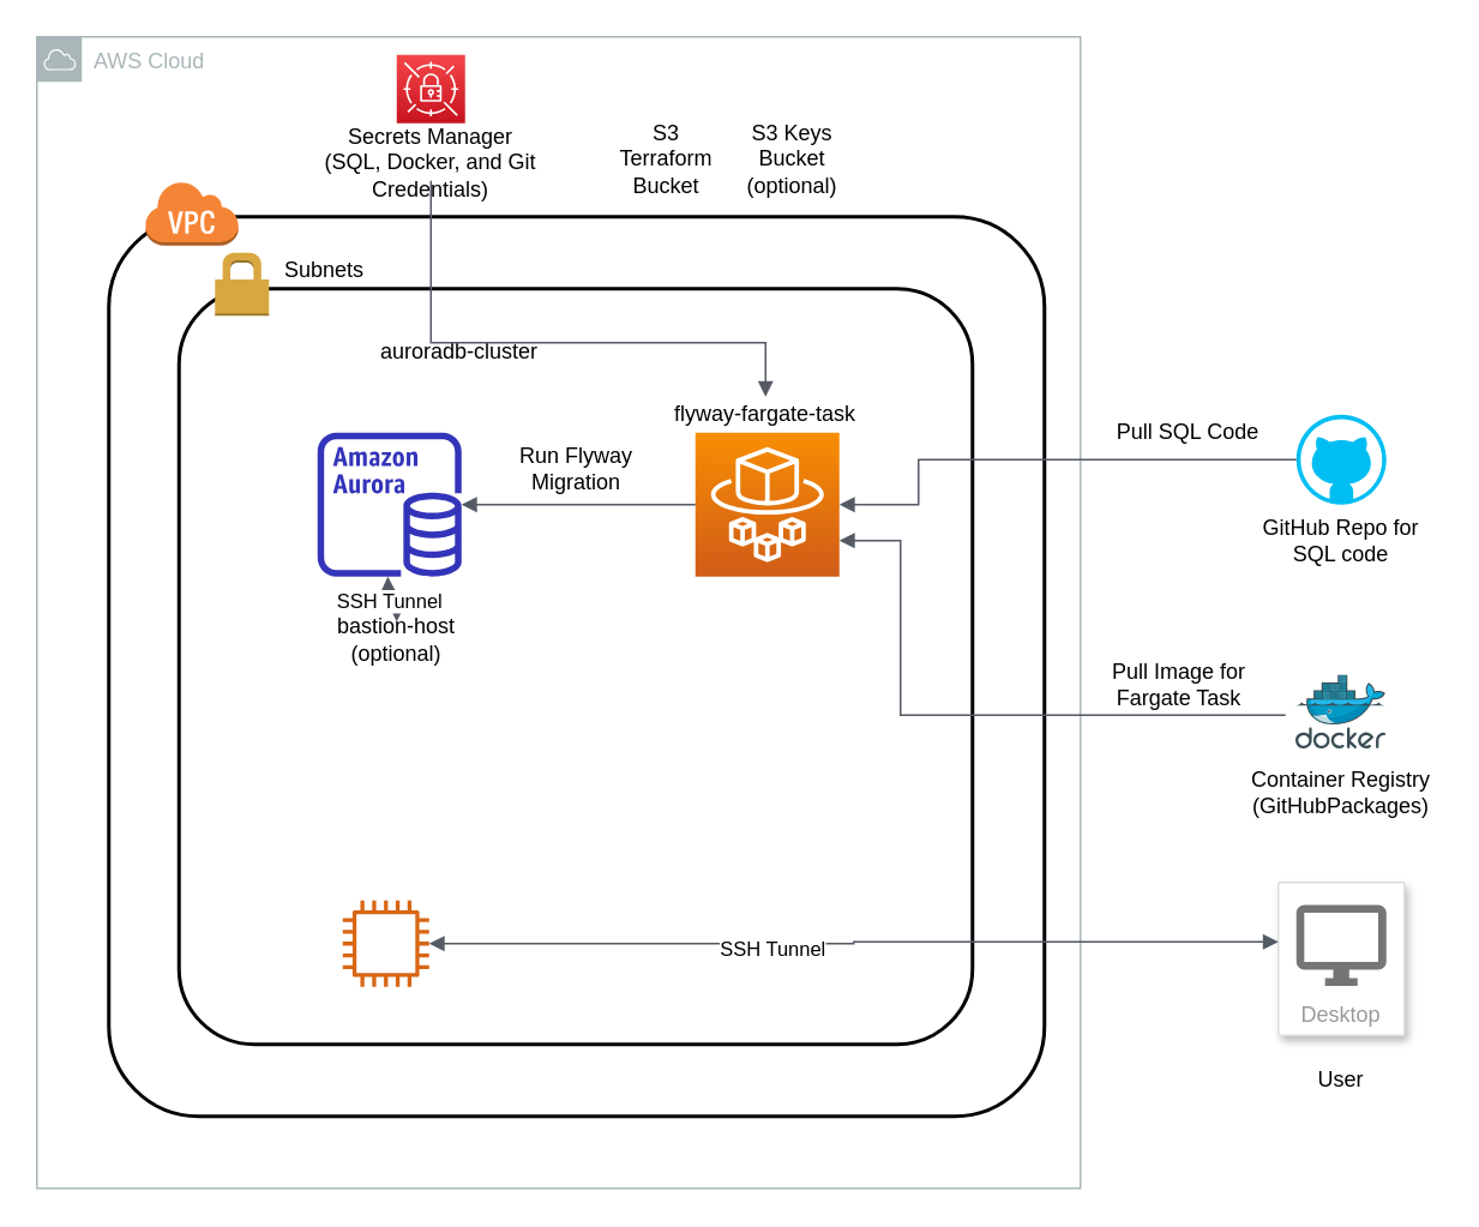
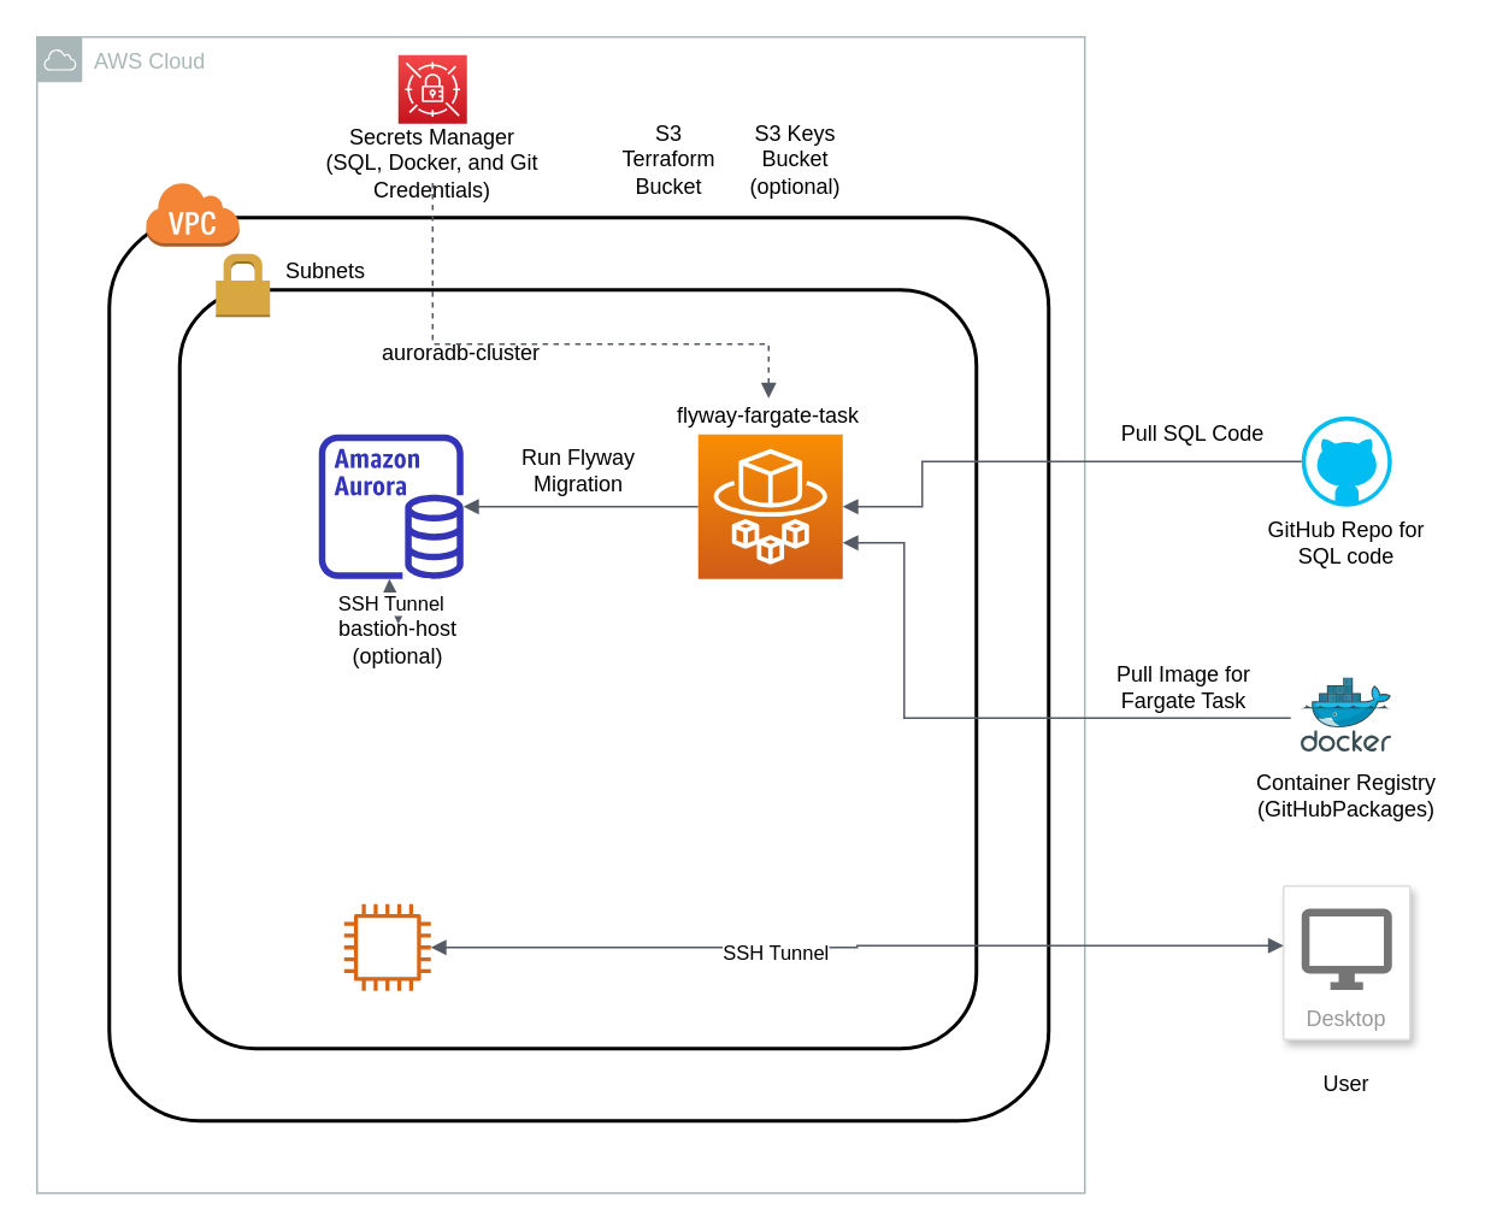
- <mxCell id="37" value="" style="edgeStyle=orthogonalEdgeStyle;html=1;endArrow=none;elbow=vertical;startArrow=block;startFill=1;strokeColor=#545B64;rounded=0;exitX=0.5;exitY=0;exitDx=0;exitDy=0;entryX=0.5;entryY=1;entryDx=0;entryDy=0;" edge="1" parent="1" source="19" target="8"><mxGeometry width="100" relative="1" as="geometry"><mxPoint x="350" y="290" as="sourcePoint" /><mxPoint x="450" y="290" as="targetPoint" /><Array as="points"><mxPoint x="425" y="190" /><mxPoint x="239" y="190" /></Array></mxGeometry></mxCell>
+ <mxCell id="37" value="" style="edgeStyle=orthogonalEdgeStyle;html=1;endArrow=none;elbow=vertical;startArrow=block;startFill=1;strokeColor=#545B64;rounded=0;exitX=0.5;exitY=0;exitDx=0;exitDy=0;entryX=0.5;entryY=1;entryDx=0;entryDy=0;dashed=1;" edge="1" parent="1" source="19" target="8"><mxGeometry width="100" relative="1" as="geometry"><mxPoint x="350" y="290" as="sourcePoint" /><mxPoint x="450" y="290" as="targetPoint" /><Array as="points"><mxPoint x="425" y="190" /><mxPoint x="239" y="190" /></Array></mxGeometry></mxCell>
